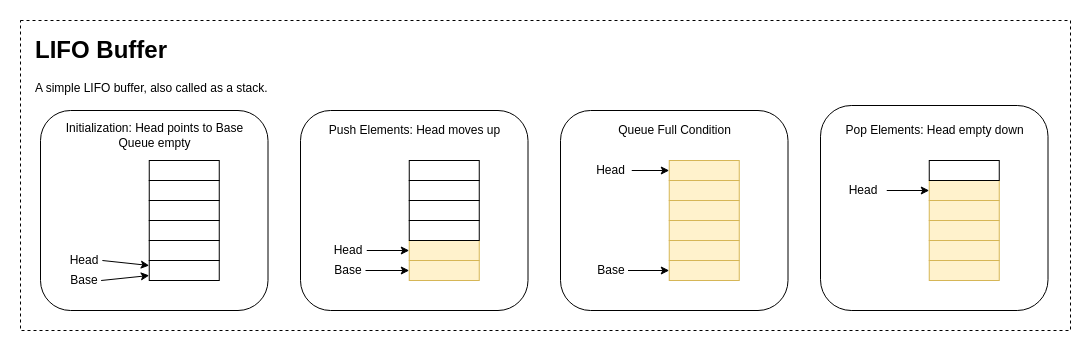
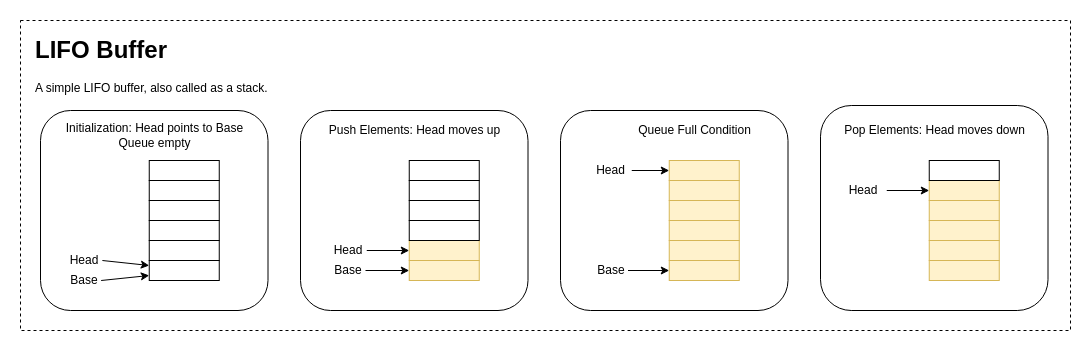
- <mxCell id="27" value="Queue Full Condition" style="text;html=1;align=center;verticalAlign=middle;resizable=0;points=[];autosize=1;strokeColor=none;fillColor=none;" parent="1" vertex="1"><mxGeometry x="603.75" y="115" width="140" height="30" as="geometry" /></mxCell>
+ <mxCell id="27" value="Queue Full Condition" style="text;html=1;align=center;verticalAlign=middle;resizable=0;points=[];autosize=1;strokeColor=none;fillColor=none;" parent="1" vertex="1"><mxGeometry x="623.75" y="115" width="140" height="30" as="geometry" /></mxCell>
- <mxCell id="37" value="Pop Elements: Head empty down" style="text;html=1;align=center;verticalAlign=middle;resizable=0;points=[];autosize=1;strokeColor=none;fillColor=none;" parent="1" vertex="1"><mxGeometry x="833.75" y="115" width="200" height="30" as="geometry" /></mxCell>
+ <mxCell id="37" value="Pop Elements: Head moves down" style="text;html=1;align=center;verticalAlign=middle;resizable=0;points=[];autosize=1;strokeColor=none;fillColor=none;" parent="1" vertex="1"><mxGeometry x="833.75" y="115" width="200" height="30" as="geometry" /></mxCell>
